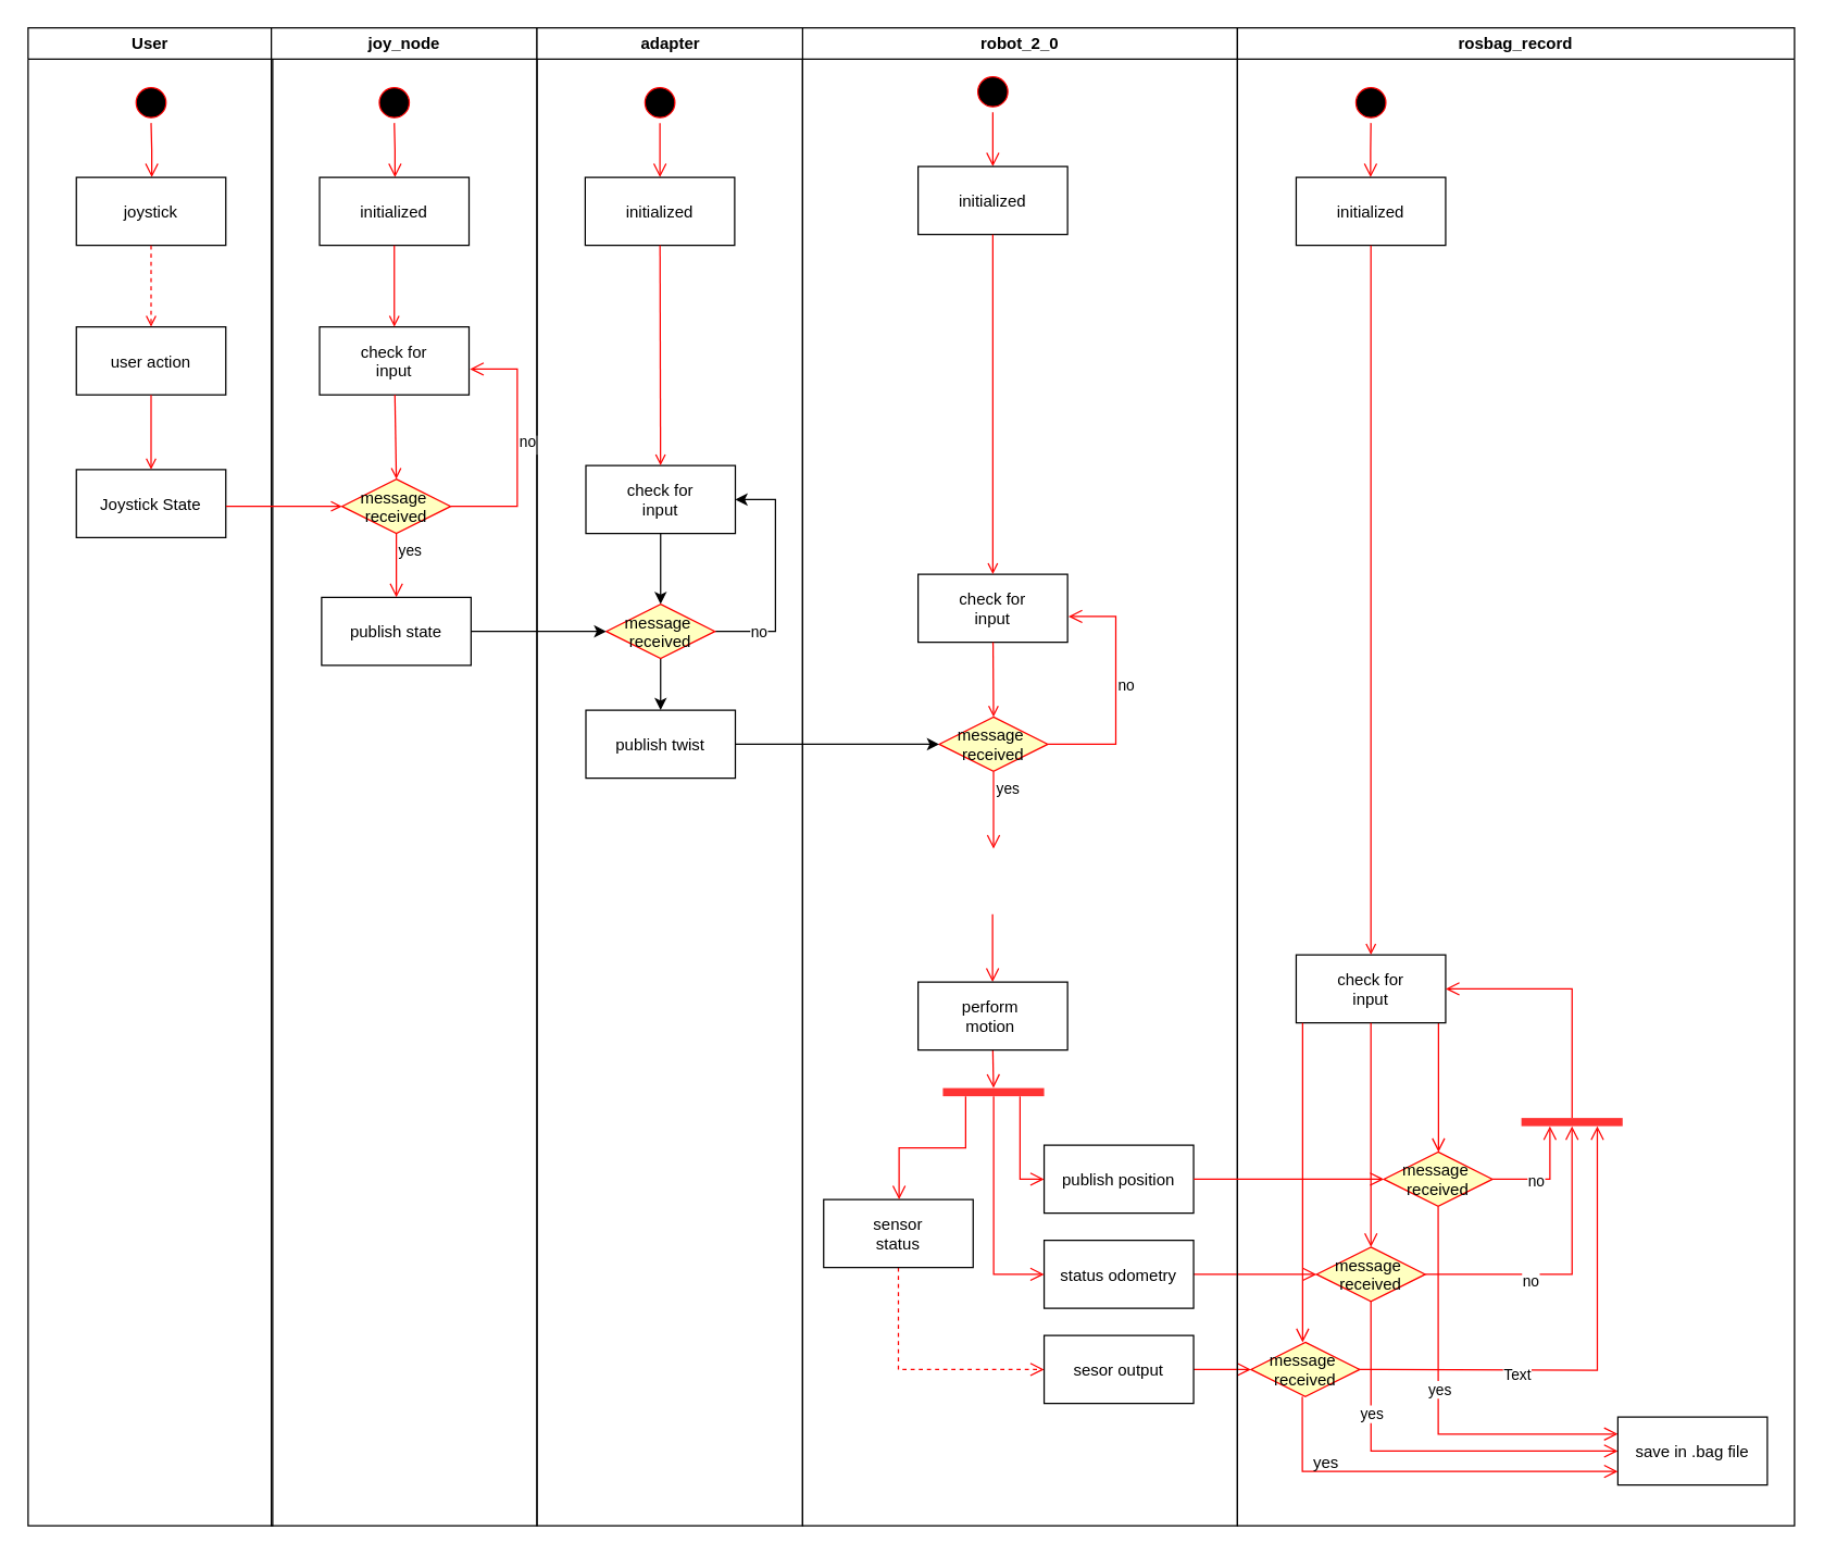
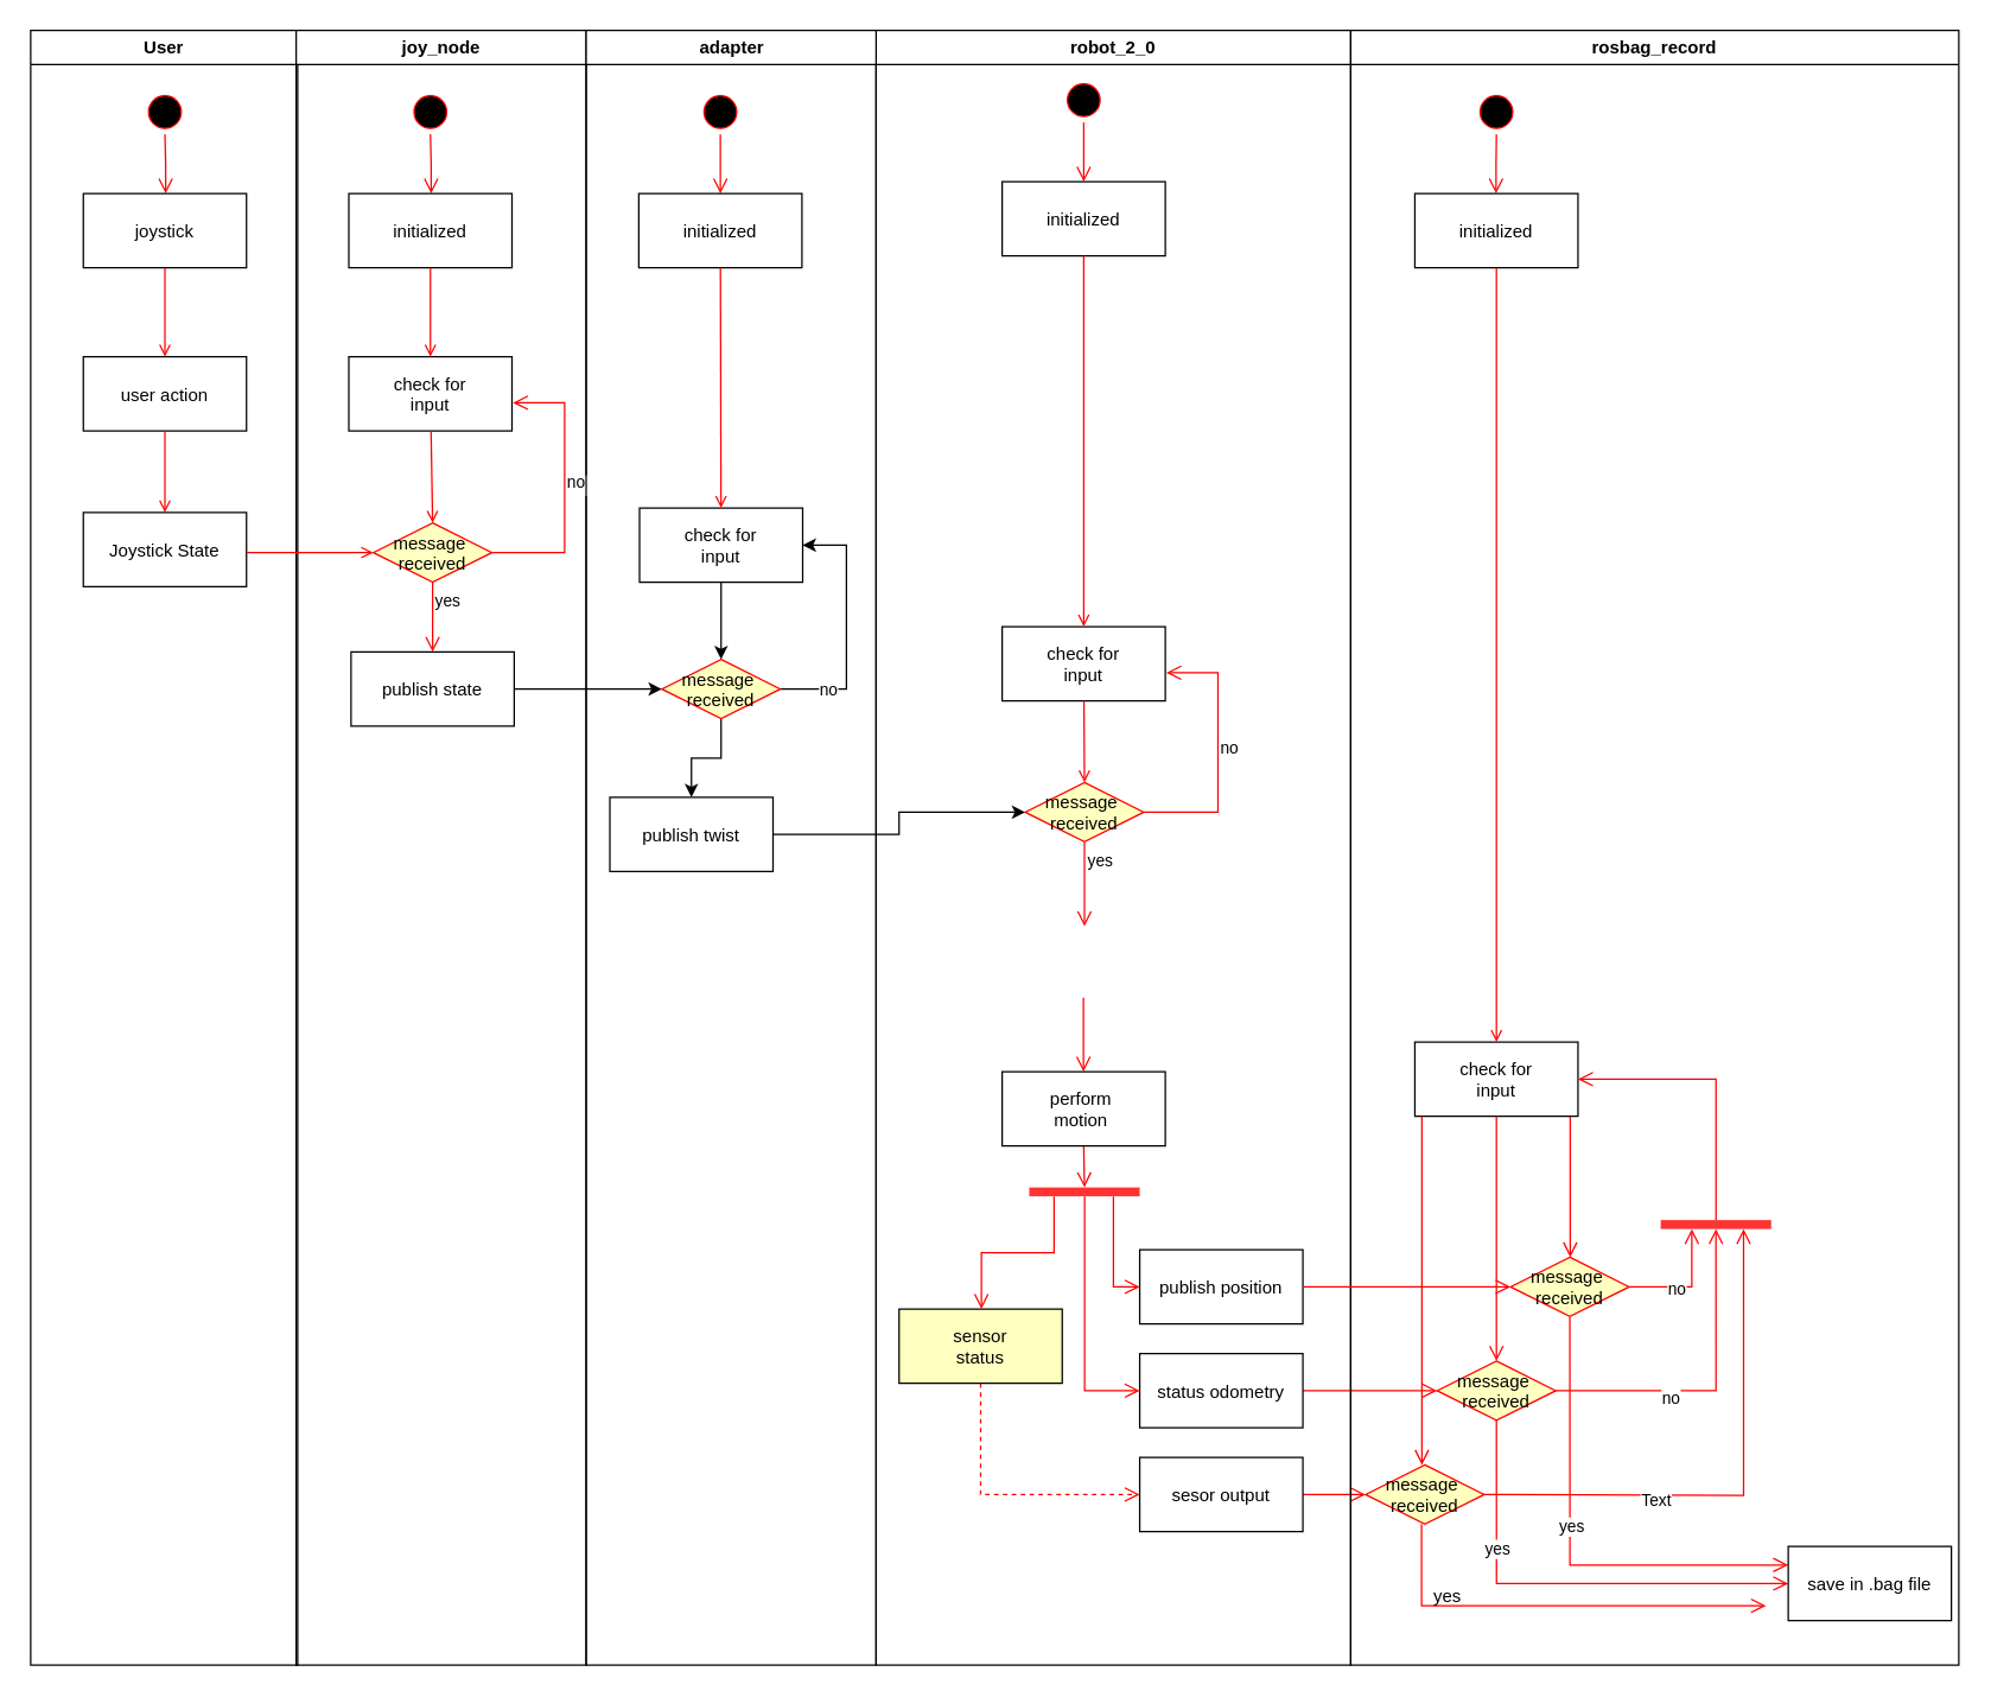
- <mxCell id="7" value="" style="endArrow=open;strokeColor=#FF0000;endFill=1;rounded=0;dashed=1;" parent="2" source="5" target="6" edge="1"><mxGeometry relative="1" as="geometry" /></mxCell>
+ <mxCell id="7" value="" style="endArrow=open;strokeColor=#FF0000;endFill=1;rounded=0" parent="2" source="5" target="6" edge="1"><mxGeometry relative="1" as="geometry" /></mxCell>
- <mxCell id="80" value="publish twist" style="" vertex="1" parent="74"><mxGeometry x="36" y="502" width="110" height="50" as="geometry" /></mxCell>
+ <mxCell id="80" value="publish twist" style="" vertex="1" parent="74"><mxGeometry x="16" y="517" width="110" height="50" as="geometry" /></mxCell>
- <mxCell id="41" value="sensor&#10;status" style="" vertex="1" parent="1"><mxGeometry x="605.5" y="882" width="110" height="50" as="geometry" /></mxCell>
+ <mxCell id="41" value="sensor&#10;status" style="fillColor=#ffffc0;" vertex="1" parent="1"><mxGeometry x="605.5" y="882" width="110" height="50" as="geometry" /></mxCell>
- <mxCell id="68" value="save in .bag file" style="" vertex="1" parent="46"><mxGeometry x="280" y="1022" width="110" height="50" as="geometry" /></mxCell>
+ <mxCell id="68" value="save in .bag file" style="" vertex="1" parent="46"><mxGeometry x="295" y="1022" width="110" height="50" as="geometry" /></mxCell>
